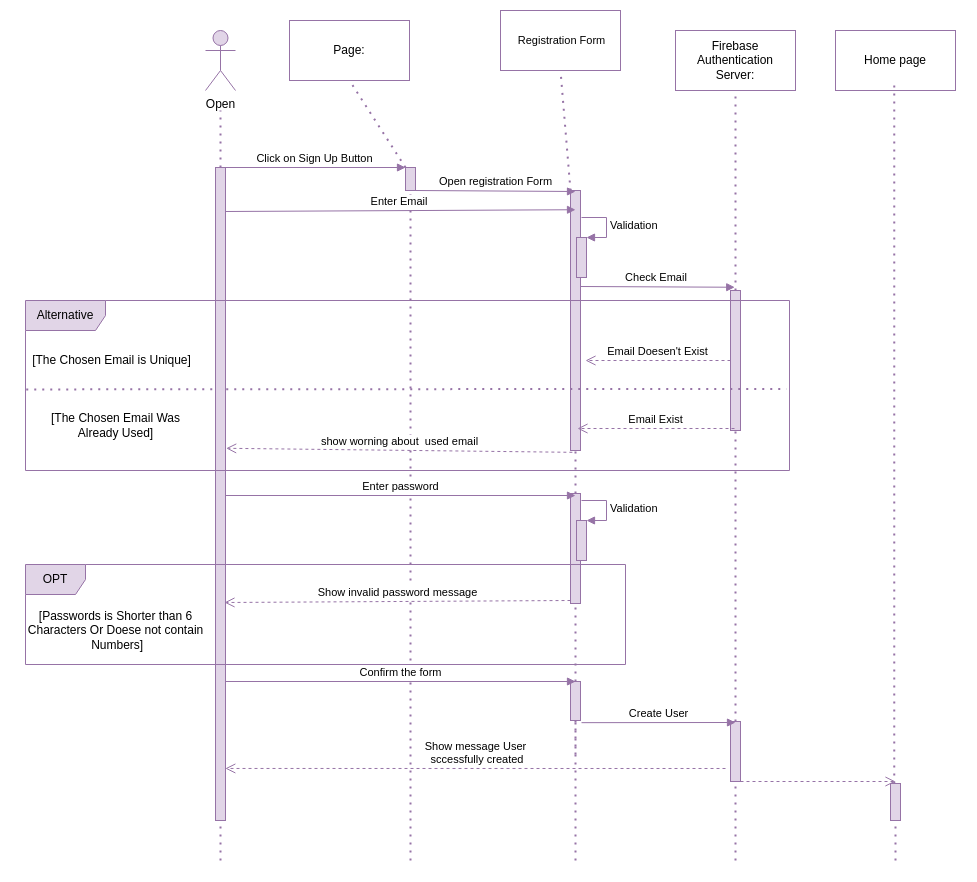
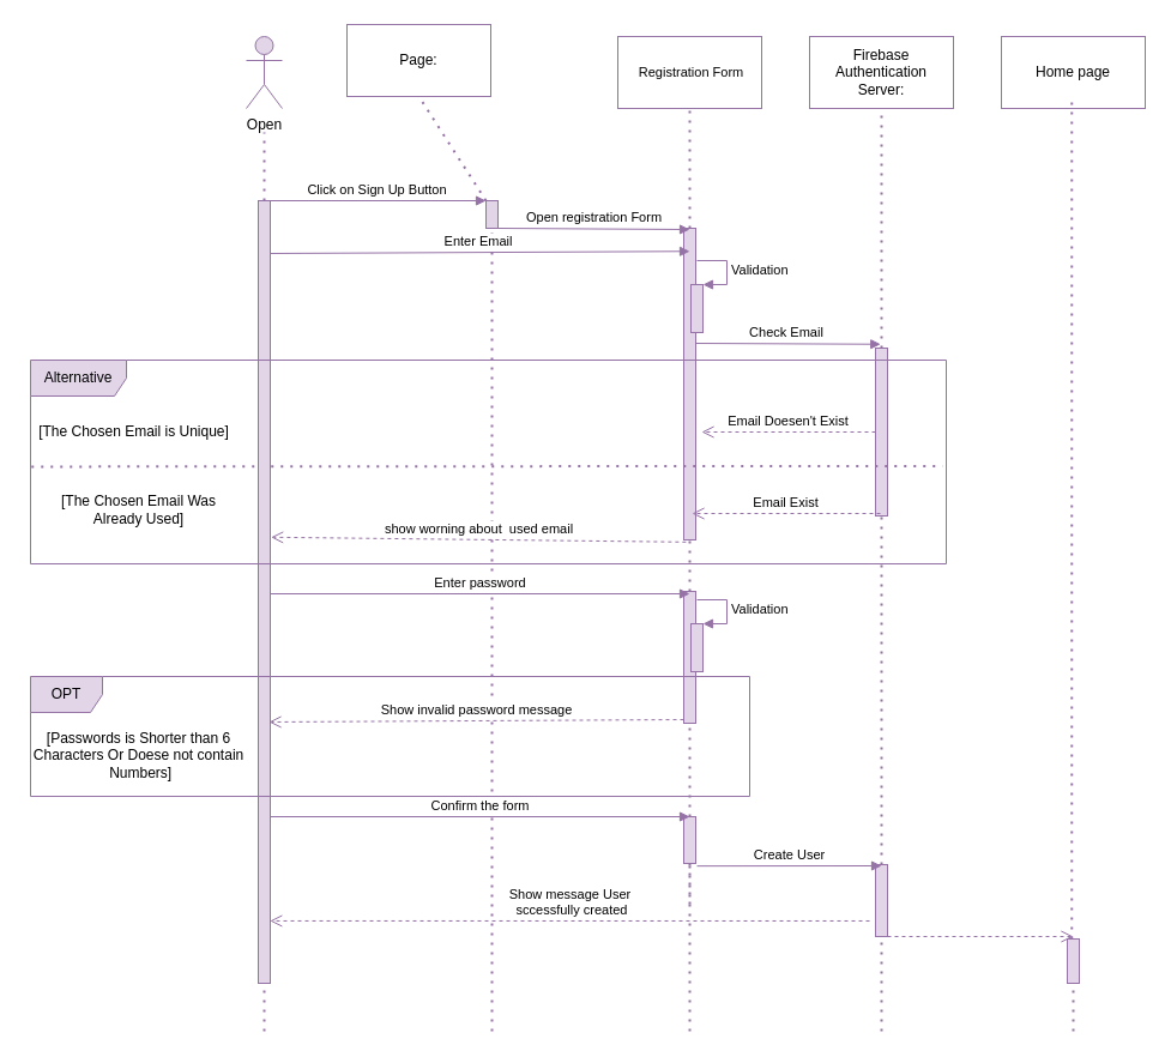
- <mxCell id="9" value="&lt;span style=&quot;font-size: 11px ; background-color: rgb(255 , 255 , 255)&quot;&gt;&amp;nbsp;Registration Form&lt;/span&gt;" style="rounded=0;whiteSpace=wrap;html=1;strokeColor=#9673a6;fillColor=none;" parent="1" vertex="1"><mxGeometry x="500" y="10" width="120" height="60" as="geometry" /></mxCell>
+ <mxCell id="9" value="&lt;span style=&quot;font-size: 11px ; background-color: rgb(255 , 255 , 255)&quot;&gt;&amp;nbsp;Registration Form&lt;/span&gt;" style="rounded=0;whiteSpace=wrap;html=1;strokeColor=#9673a6;fillColor=none;" parent="1" vertex="1"><mxGeometry x="515" y="30" width="120" height="60" as="geometry" /></mxCell>
